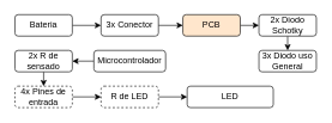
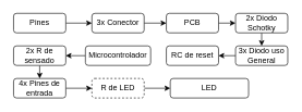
- <mxCell id="3" value="Bateria" style="rounded=1;whiteSpace=wrap;html=1;" vertex="1" parent="1"><mxGeometry x="20" y="20" width="80" height="30" as="geometry" /></mxCell>
+ <mxCell id="3" value="Pines" style="rounded=1;whiteSpace=wrap;html=1;" vertex="1" parent="1"><mxGeometry x="20" y="20" width="80" height="30" as="geometry" /></mxCell>
- <mxCell id="16" value="PCB" style="rounded=1;whiteSpace=wrap;html=1;fillColor=#ffe6cc;" vertex="1" parent="1"><mxGeometry x="254" y="20" width="80" height="30" as="geometry" /></mxCell>
+ <mxCell id="16" value="PCB" style="rounded=1;whiteSpace=wrap;html=1;" vertex="1" parent="1"><mxGeometry x="254" y="20" width="80" height="30" as="geometry" /></mxCell>
+ <mxCell id="10" value="RC de reset" style="rounded=1;whiteSpace=wrap;html=1;" vertex="1" parent="1"><mxGeometry x="254" y="70" width="80" height="30" as="geometry" /></mxCell>
+ <mxCell id="8" style="edgeStyle=orthogonalEdgeStyle;rounded=0;orthogonalLoop=1;jettySize=auto;html=1;exitX=0;exitY=0.5;exitDx=0;exitDy=0;entryX=1;entryY=0.5;entryDx=0;entryDy=0;" edge="1" parent="1" source="9" target="10"><mxGeometry relative="1" as="geometry" /></mxCell>
- <mxCell id="18" value="4x Pines de entrada" style="rounded=1;whiteSpace=wrap;html=1;dashed=1;" vertex="1" parent="1"><mxGeometry x="20" y="120" width="80" height="30" as="geometry" /></mxCell>
+ <mxCell id="18" value="4x Pines de entrada" style="rounded=1;whiteSpace=wrap;html=1;" vertex="1" parent="1"><mxGeometry x="20" y="120" width="80" height="30" as="geometry" /></mxCell>
